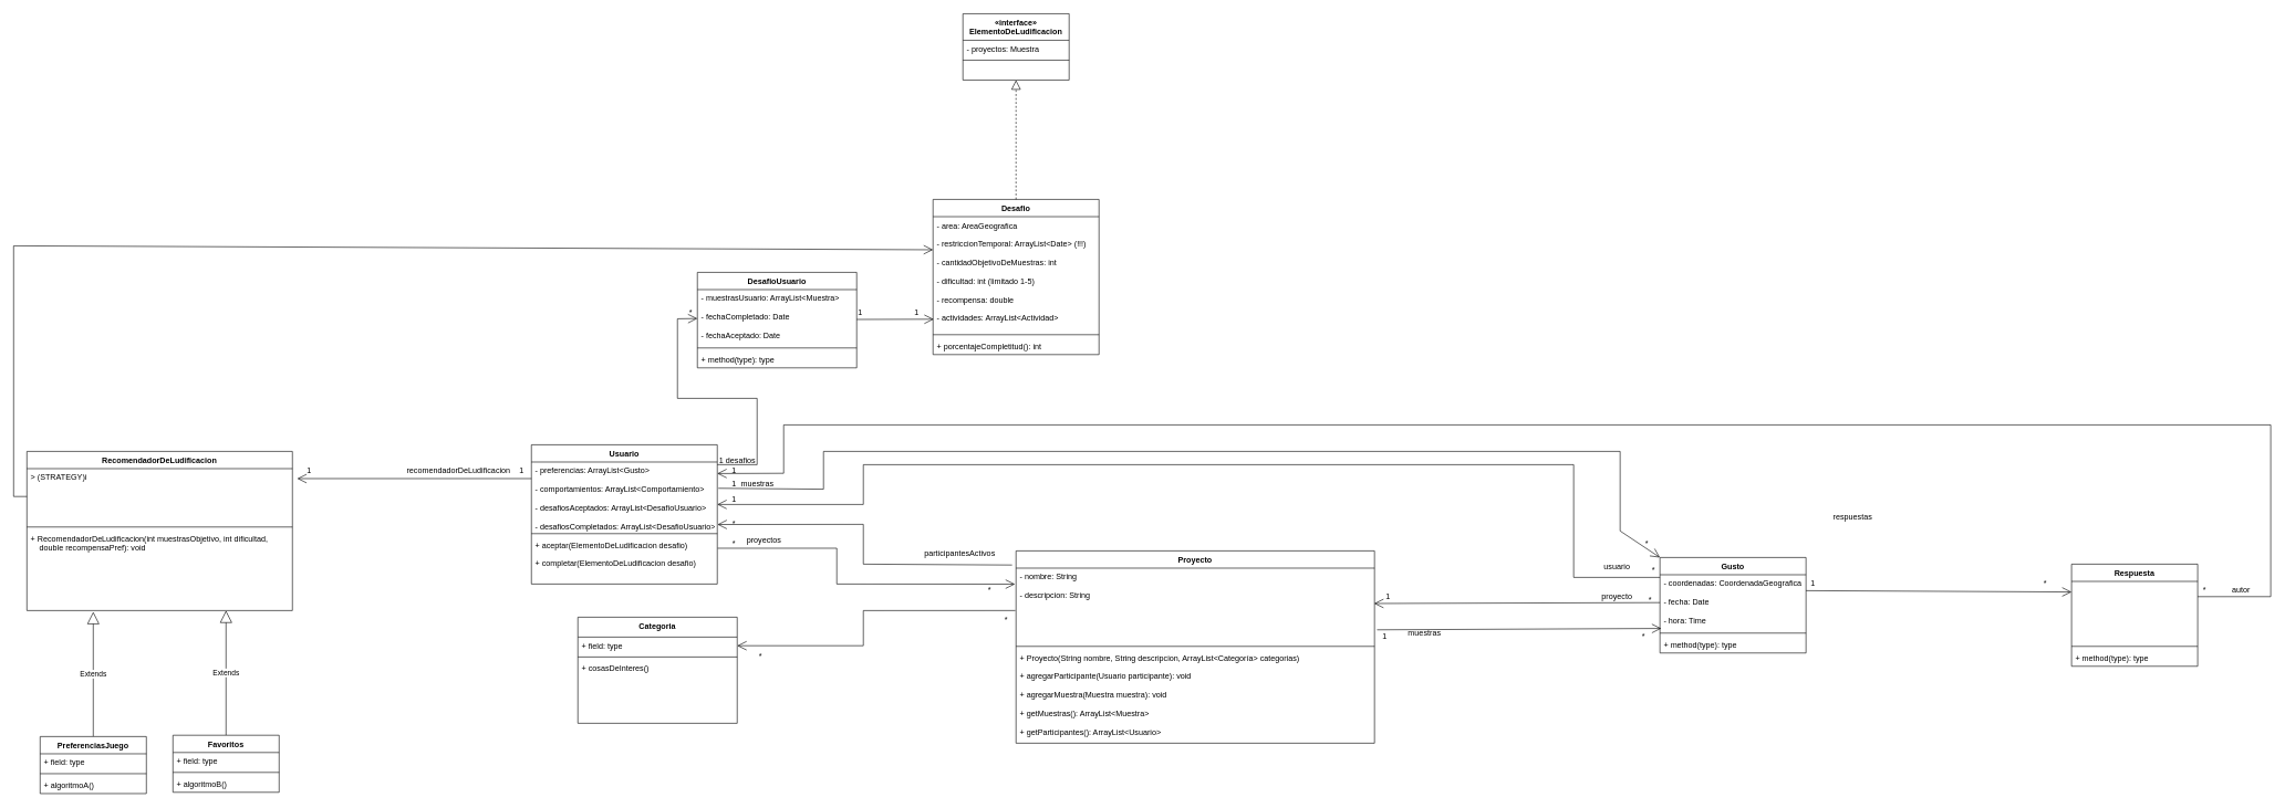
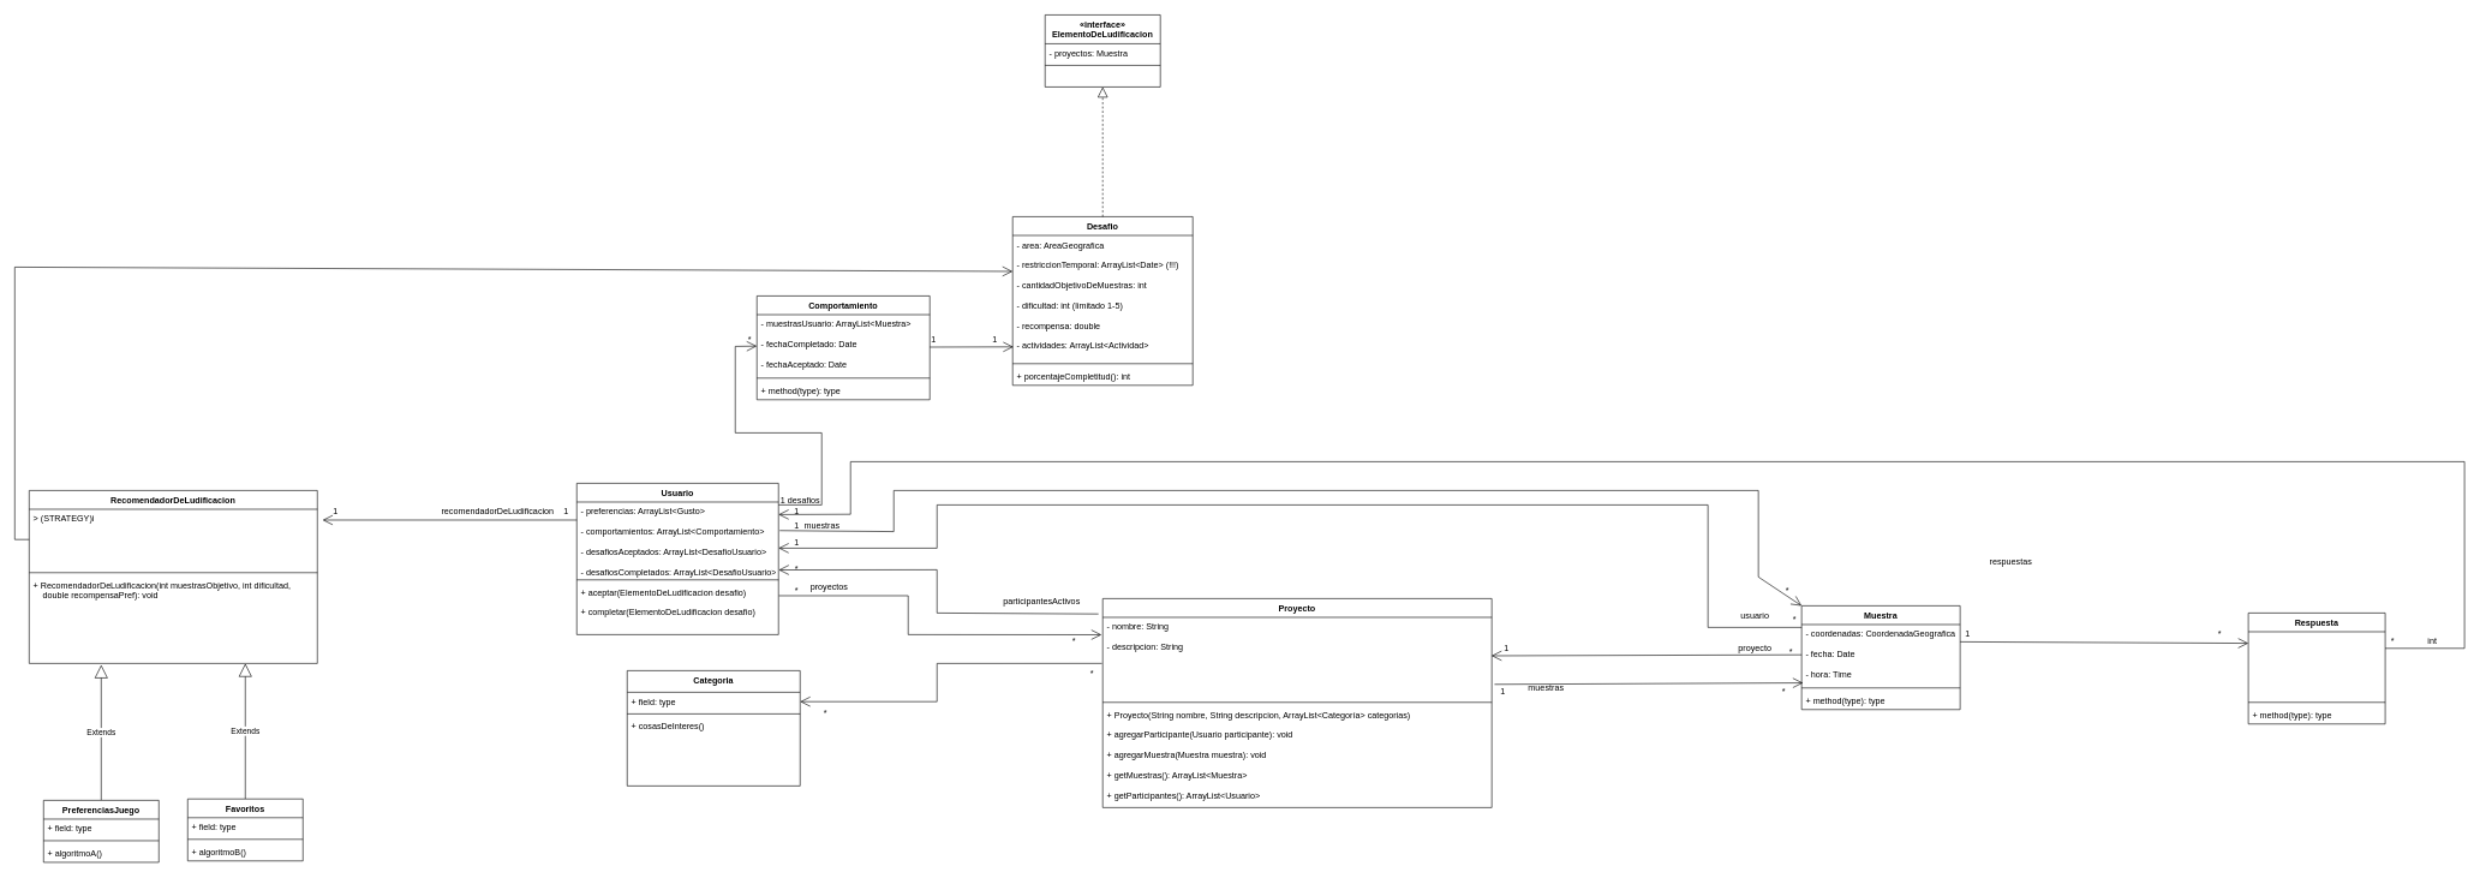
- <mxCell id="74" value="DesafioUsuario" style="swimlane;fontStyle=1;align=center;verticalAlign=top;childLayout=stackLayout;horizontal=1;startSize=26;horizontalStack=0;resizeParent=1;resizeParentMax=0;resizeLast=0;collapsible=1;marginBottom=0;" vertex="1" parent="1"><mxGeometry x="1050" y="410" width="240" height="144" as="geometry" /></mxCell>
+ <mxCell id="74" value="Comportamiento" style="swimlane;fontStyle=1;align=center;verticalAlign=top;childLayout=stackLayout;horizontal=1;startSize=26;horizontalStack=0;resizeParent=1;resizeParentMax=0;resizeLast=0;collapsible=1;marginBottom=0;" vertex="1" parent="1"><mxGeometry x="1050" y="410" width="240" height="144" as="geometry" /></mxCell>
- <mxCell id="6" value="Gusto" style="swimlane;fontStyle=1;align=center;verticalAlign=top;childLayout=stackLayout;horizontal=1;startSize=26;horizontalStack=0;resizeParent=1;resizeParentMax=0;resizeLast=0;collapsible=1;marginBottom=0;" parent="1" vertex="1"><mxGeometry x="2500" y="840" width="220" height="144" as="geometry" /></mxCell>
+ <mxCell id="6" value="Muestra" style="swimlane;fontStyle=1;align=center;verticalAlign=top;childLayout=stackLayout;horizontal=1;startSize=26;horizontalStack=0;resizeParent=1;resizeParentMax=0;resizeLast=0;collapsible=1;marginBottom=0;" parent="1" vertex="1"><mxGeometry x="2500" y="840" width="220" height="144" as="geometry" /></mxCell>
- <mxCell id="46" value="autor" style="text;html=1;align=center;verticalAlign=middle;resizable=0;points=[];autosize=1;strokeColor=none;fillColor=none;" parent="1" vertex="1"><mxGeometry x="3350" y="875" width="50" height="30" as="geometry" /></mxCell>
+ <mxCell id="46" value="int" style="text;html=1;align=center;verticalAlign=middle;resizable=0;points=[];autosize=1;strokeColor=none;fillColor=none;" parent="1" vertex="1"><mxGeometry x="3350" y="875" width="50" height="30" as="geometry" /></mxCell>
